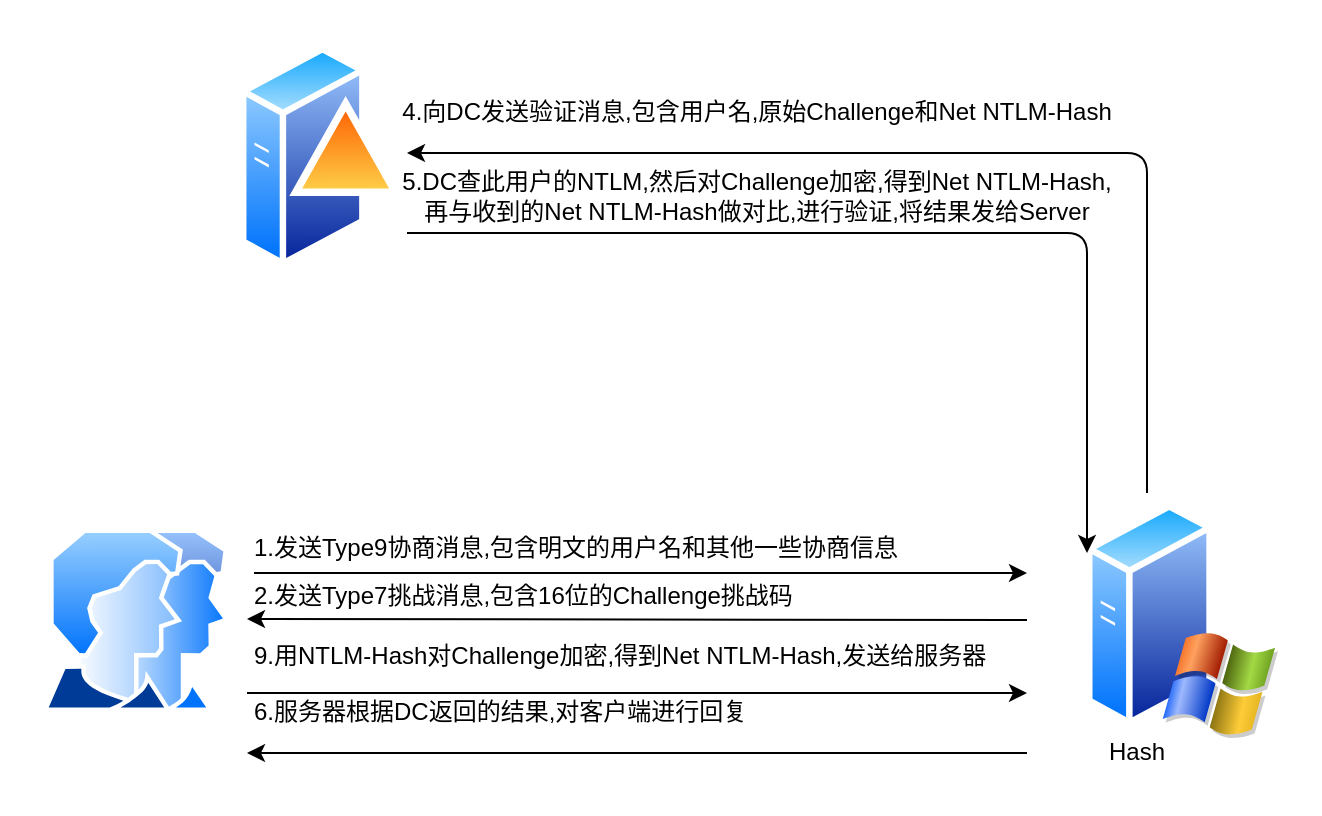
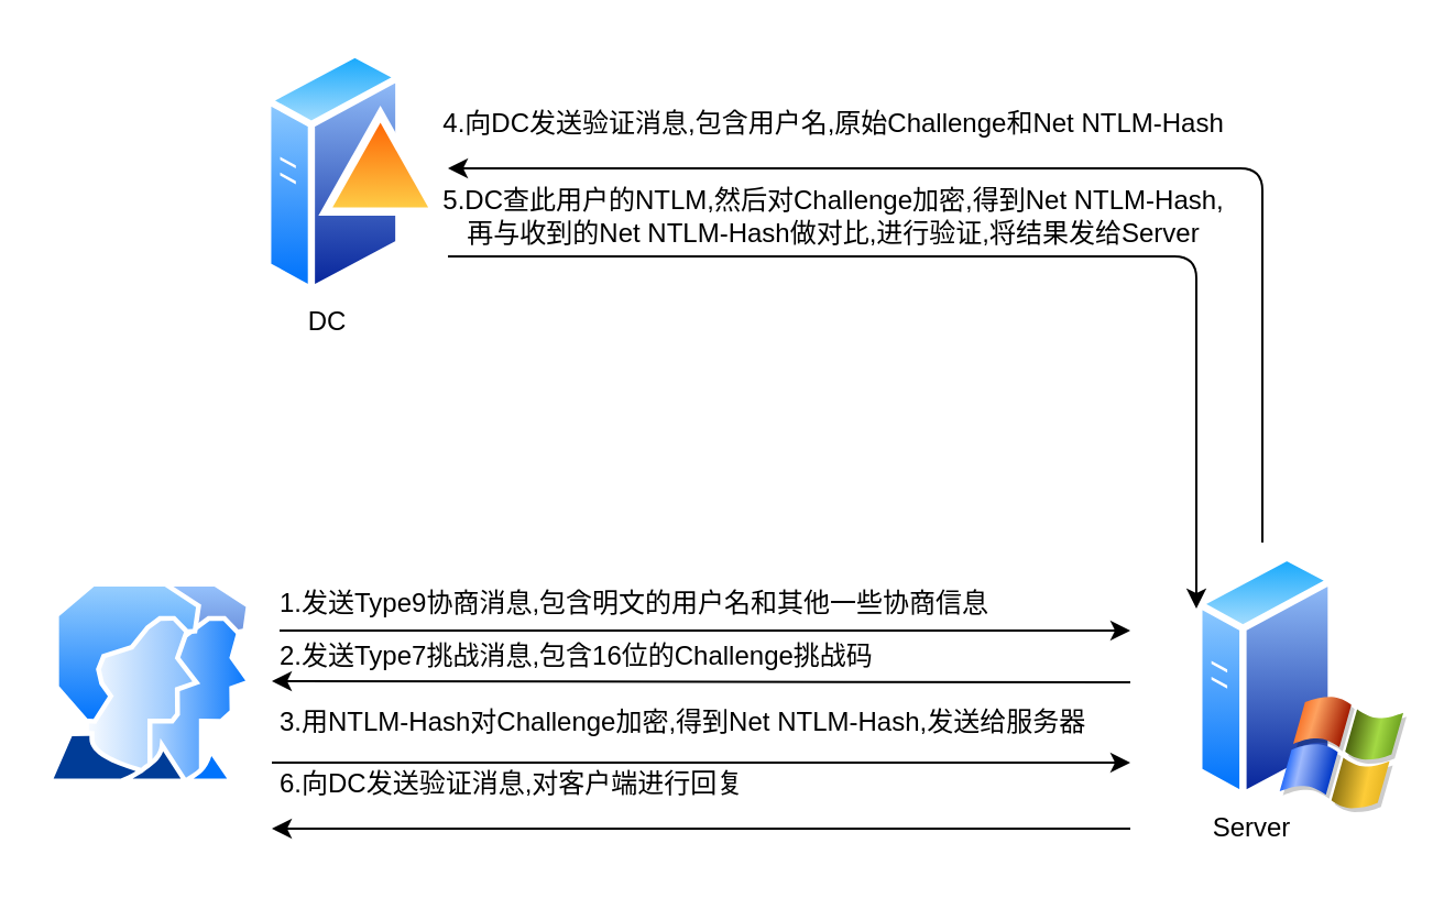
+ <mxCell id="18" value="DC" style="text;html=1;align=center;verticalAlign=middle;resizable=0;points=[];autosize=1;" parent="1" vertex="1"><mxGeometry x="133" y="136" width="30" height="20" as="geometry" /></mxCell>
- <mxCell id="11" value="9.用NTLM-Hash对Challenge加密,得到Net NTLM-Hash,发送给服务器" style="text;html=1;align=left;verticalAlign=middle;resizable=0;points=[];autosize=1;" parent="1" vertex="1"><mxGeometry x="125" y="318" width="380" height="20" as="geometry" /></mxCell>
+ <mxCell id="11" value="3.用NTLM-Hash对Challenge加密,得到Net NTLM-Hash,发送给服务器" style="text;html=1;align=left;verticalAlign=middle;resizable=0;points=[];autosize=1;" parent="1" vertex="1"><mxGeometry x="125" y="318" width="380" height="20" as="geometry" /></mxCell>
- <mxCell id="12" value="6.服务器根据DC返回的结果,对客户端进行回复" style="text;html=1;align=left;verticalAlign=middle;resizable=0;points=[];autosize=1;" parent="1" vertex="1"><mxGeometry x="125" y="346" width="260" height="20" as="geometry" /></mxCell>
+ <mxCell id="12" value="6.向DC发送验证消息,对客户端进行回复" style="text;html=1;align=left;verticalAlign=middle;resizable=0;points=[];autosize=1;" parent="1" vertex="1"><mxGeometry x="125" y="346" width="260" height="20" as="geometry" /></mxCell>
- <mxCell id="4" value="Hash" style="text;html=1;align=center;verticalAlign=middle;resizable=0;points=[];autosize=1;" parent="1" vertex="1"><mxGeometry x="543" y="366" width="50" height="20" as="geometry" /></mxCell>
+ <mxCell id="4" value="Server" style="text;html=1;align=center;verticalAlign=middle;resizable=0;points=[];autosize=1;" parent="1" vertex="1"><mxGeometry x="543" y="366" width="50" height="20" as="geometry" /></mxCell>
